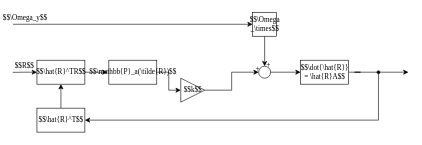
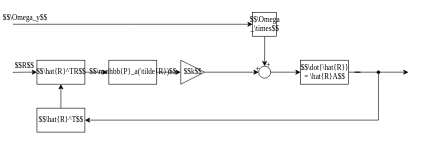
- <mxCell id="8" value="$$k$$" style="triangle;whiteSpace=wrap;html=1;points=[[0,0.5], [1,0.5]];fontFamily=roman;fontSize=12;" parent="1" vertex="1"><mxGeometry x="300.5" y="130" width="40" height="40" as="geometry" /></mxCell>
+ <mxCell id="8" value="$$k$$" style="triangle;whiteSpace=wrap;html=1;points=[[0,0.5], [1,0.5]];fontFamily=roman;fontSize=12;" parent="1" vertex="1"><mxGeometry x="300.5" y="100" width="40" height="40" as="geometry" /></mxCell>
